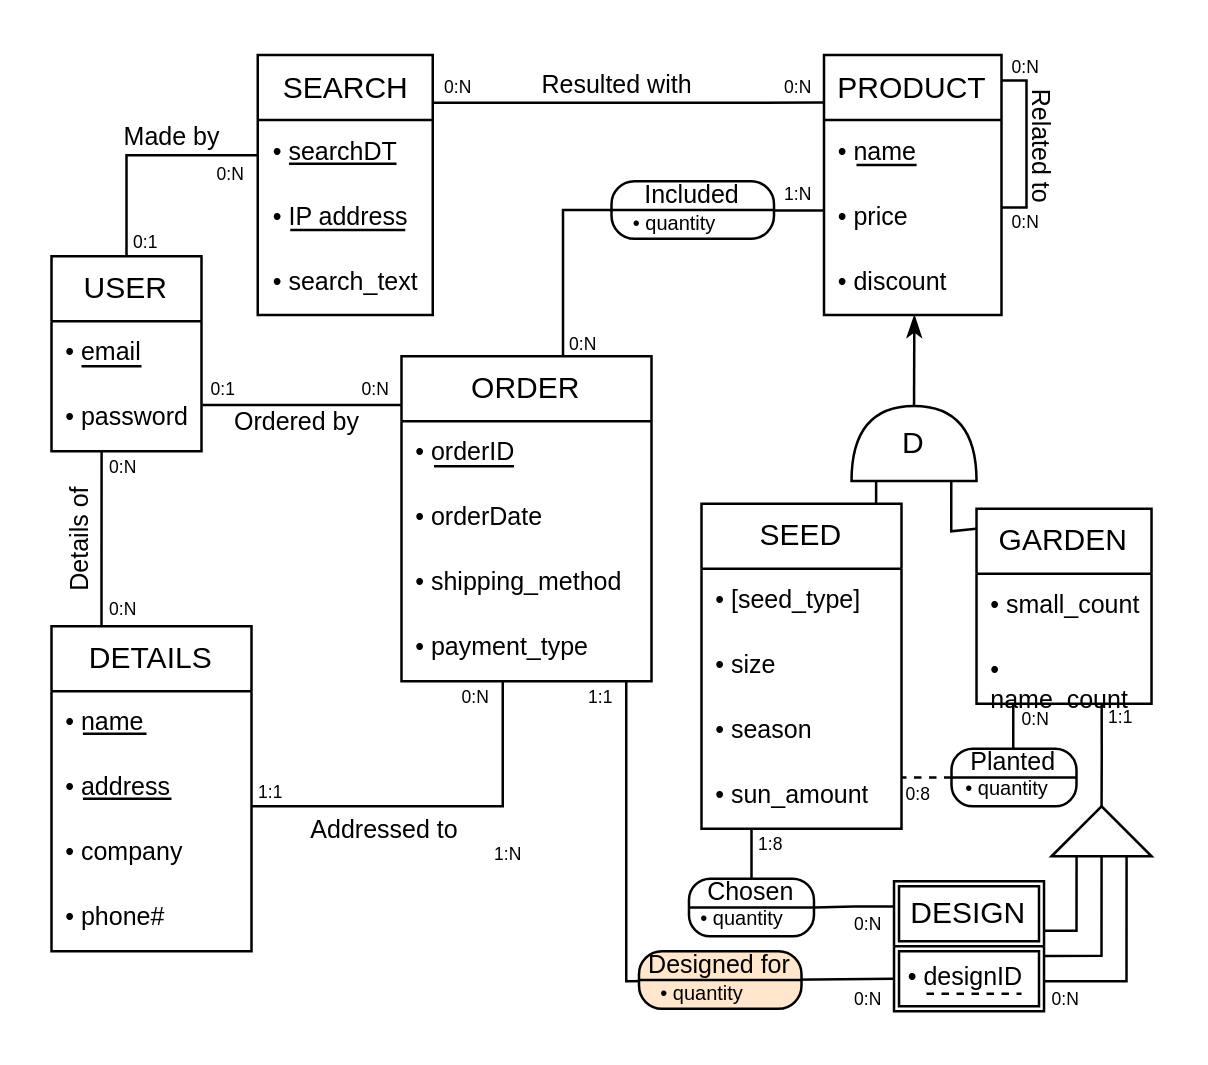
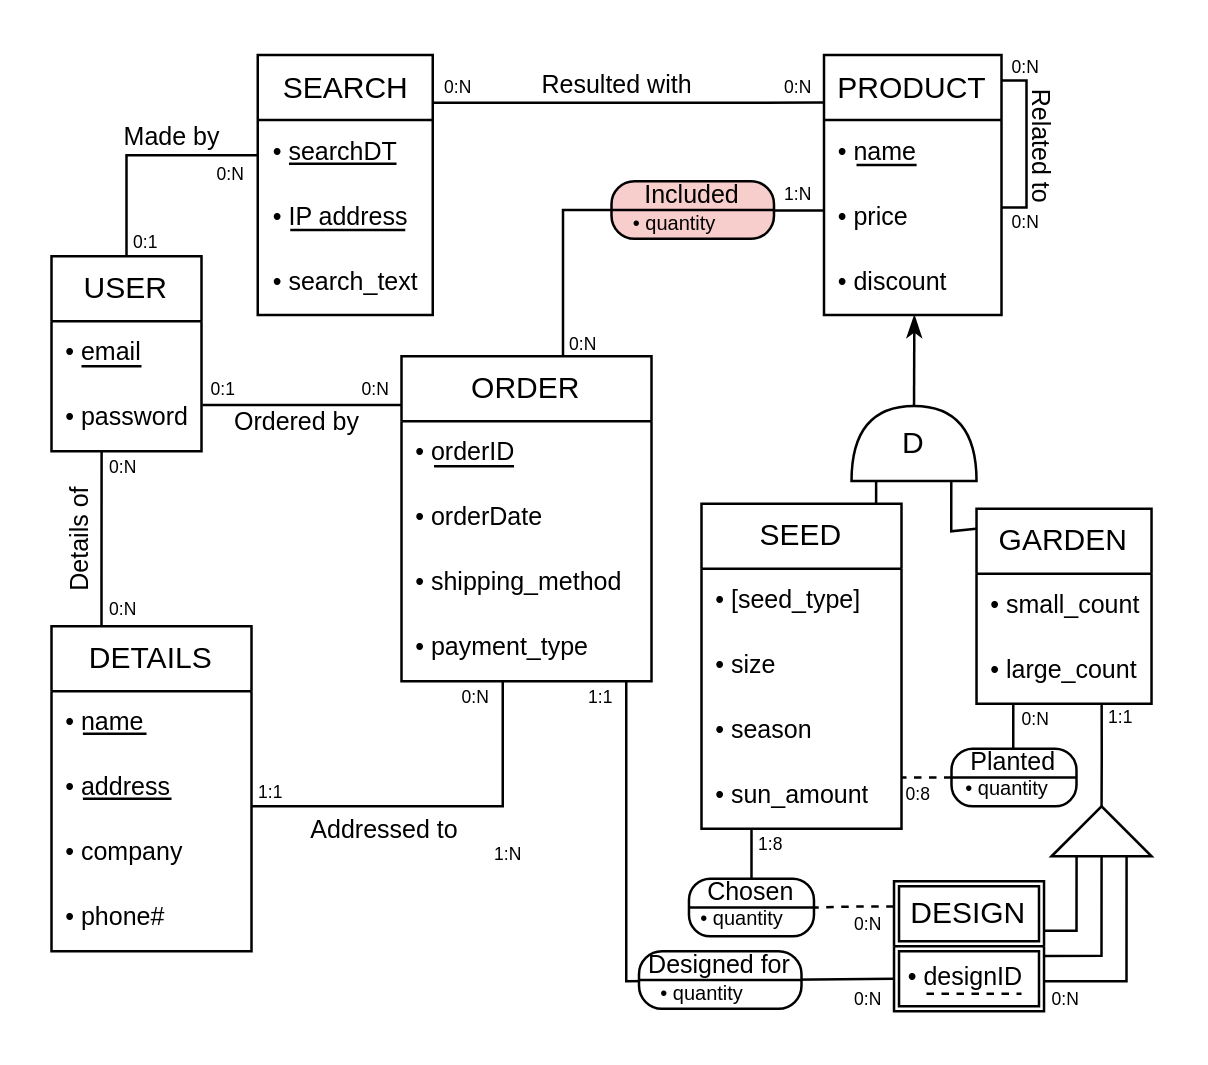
- <mxCell id="34" value="&lt;span style=&quot;font-size: 10px;&quot;&gt;Included&lt;br&gt;&lt;br&gt;&lt;/span&gt;" style="rounded=1;whiteSpace=wrap;html=1;arcSize=40;" parent="33" vertex="1"><mxGeometry width="65" height="23" as="geometry" /></mxCell>
+ <mxCell id="34" value="&lt;span style=&quot;font-size: 10px;&quot;&gt;Included&lt;br&gt;&lt;br&gt;&lt;/span&gt;" style="rounded=1;whiteSpace=wrap;html=1;arcSize=40;fillColor=#f8cecc;" parent="33" vertex="1"><mxGeometry width="65" height="23" as="geometry" /></mxCell>
- <mxCell id="15" value="• name_count" style="text;strokeColor=none;fillColor=none;align=left;verticalAlign=top;spacingLeft=4;spacingRight=4;overflow=hidden;rotatable=0;points=[[0,0.5],[1,0.5]];portConstraint=eastwest;whiteSpace=wrap;html=1;fontSize=10;rounded=0;" parent="13" vertex="1"><mxGeometry y="52" width="70" height="26" as="geometry" /></mxCell>
+ <mxCell id="15" value="• large_count" style="text;strokeColor=none;fillColor=none;align=left;verticalAlign=top;spacingLeft=4;spacingRight=4;overflow=hidden;rotatable=0;points=[[0,0.5],[1,0.5]];portConstraint=eastwest;whiteSpace=wrap;html=1;fontSize=10;rounded=0;" parent="13" vertex="1"><mxGeometry y="52" width="70" height="26" as="geometry" /></mxCell>
- <mxCell id="96" value="" style="endArrow=none;html=1;rounded=0;edgeStyle=orthogonalEdgeStyle;entryX=1;entryY=0.5;entryDx=0;entryDy=0;exitX=-0.002;exitY=0.195;exitDx=0;exitDy=0;exitPerimeter=0;" edge="1" parent="1" source="93" target="101"><mxGeometry width="50" height="50" relative="1" as="geometry"><mxPoint x="340" y="362" as="sourcePoint" /><mxPoint x="254.99" y="372" as="targetPoint" /><Array as="points" /></mxGeometry></mxCell>
+ <mxCell id="96" value="" style="endArrow=none;html=1;rounded=0;edgeStyle=orthogonalEdgeStyle;entryX=1;entryY=0.5;entryDx=0;entryDy=0;exitX=-0.002;exitY=0.195;exitDx=0;exitDy=0;exitPerimeter=0;dashed=1;" edge="1" parent="1" source="93" target="101"><mxGeometry width="50" height="50" relative="1" as="geometry"><mxPoint x="340" y="362" as="sourcePoint" /><mxPoint x="254.99" y="372" as="targetPoint" /><Array as="points" /></mxGeometry></mxCell>
- <mxCell id="111" value="&lt;span style=&quot;font-size: 10px;&quot;&gt;Designed for&lt;br&gt;&lt;br&gt;&lt;/span&gt;" style="rounded=1;whiteSpace=wrap;html=1;arcSize=40;fillColor=#ffe6cc;" vertex="1" parent="110"><mxGeometry width="65" height="23" as="geometry" /></mxCell>
+ <mxCell id="111" value="&lt;span style=&quot;font-size: 10px;&quot;&gt;Designed for&lt;br&gt;&lt;br&gt;&lt;/span&gt;" style="rounded=1;whiteSpace=wrap;html=1;arcSize=40;" vertex="1" parent="110"><mxGeometry width="65" height="23" as="geometry" /></mxCell>
